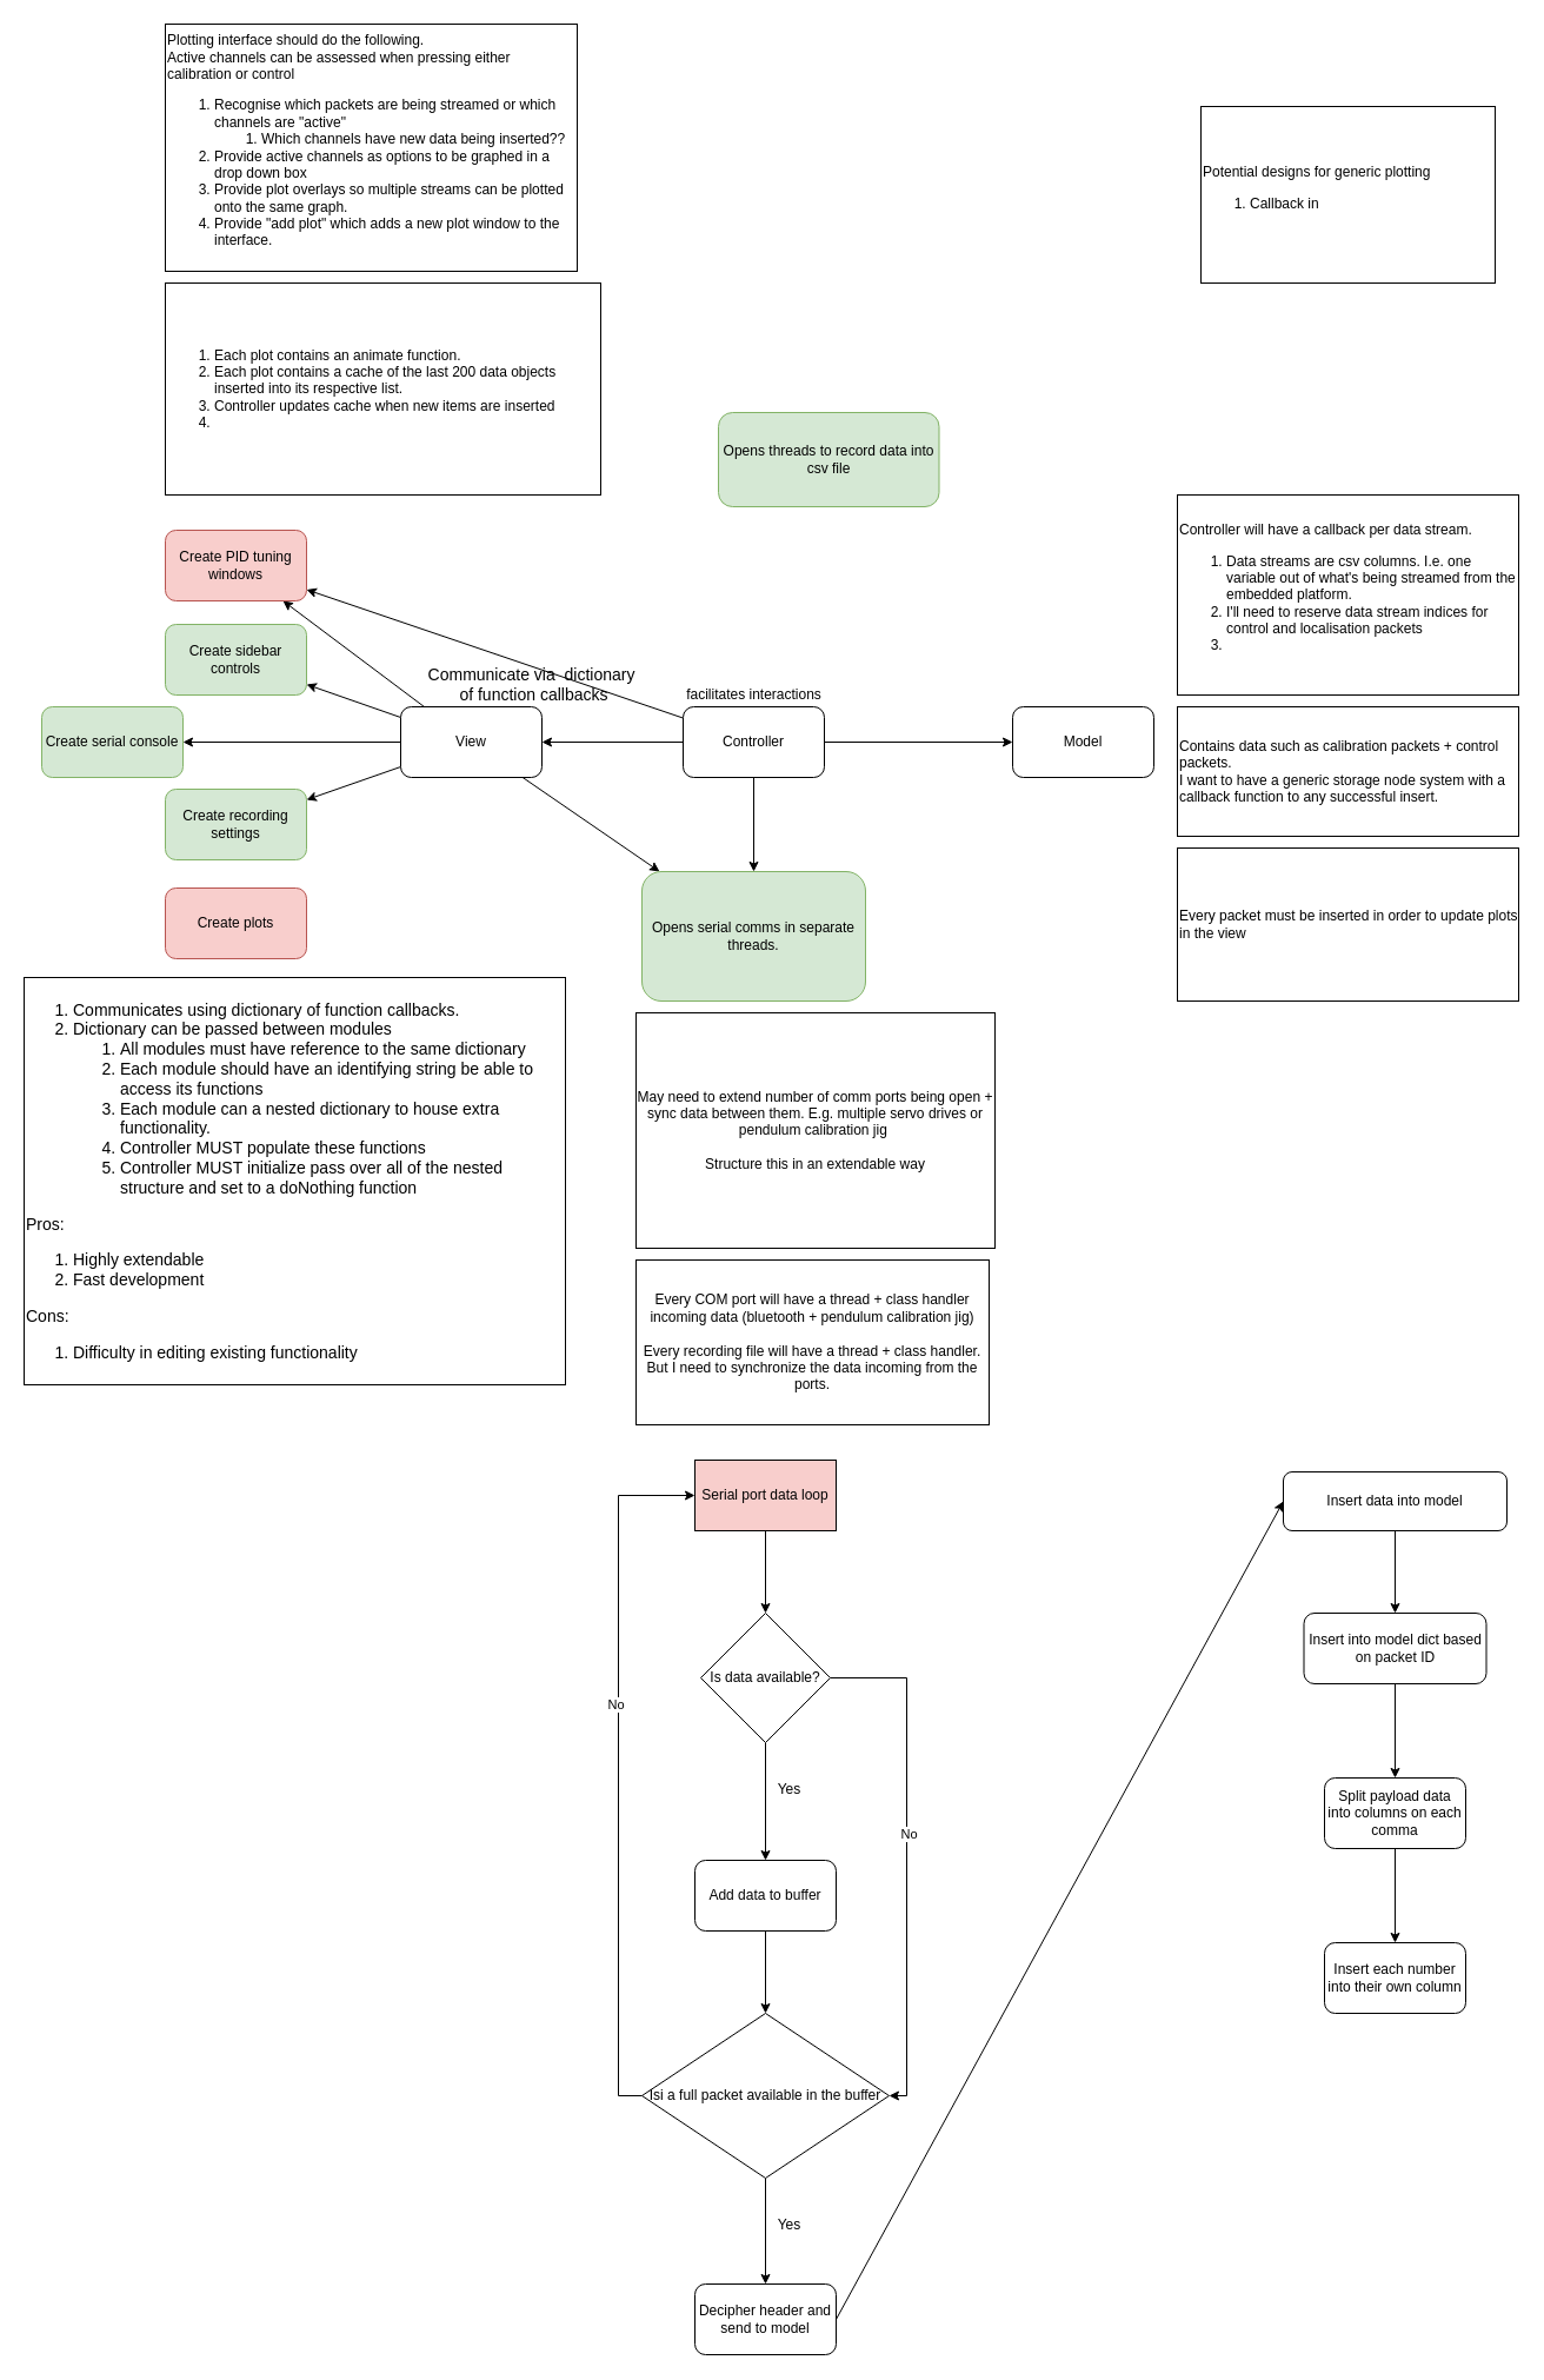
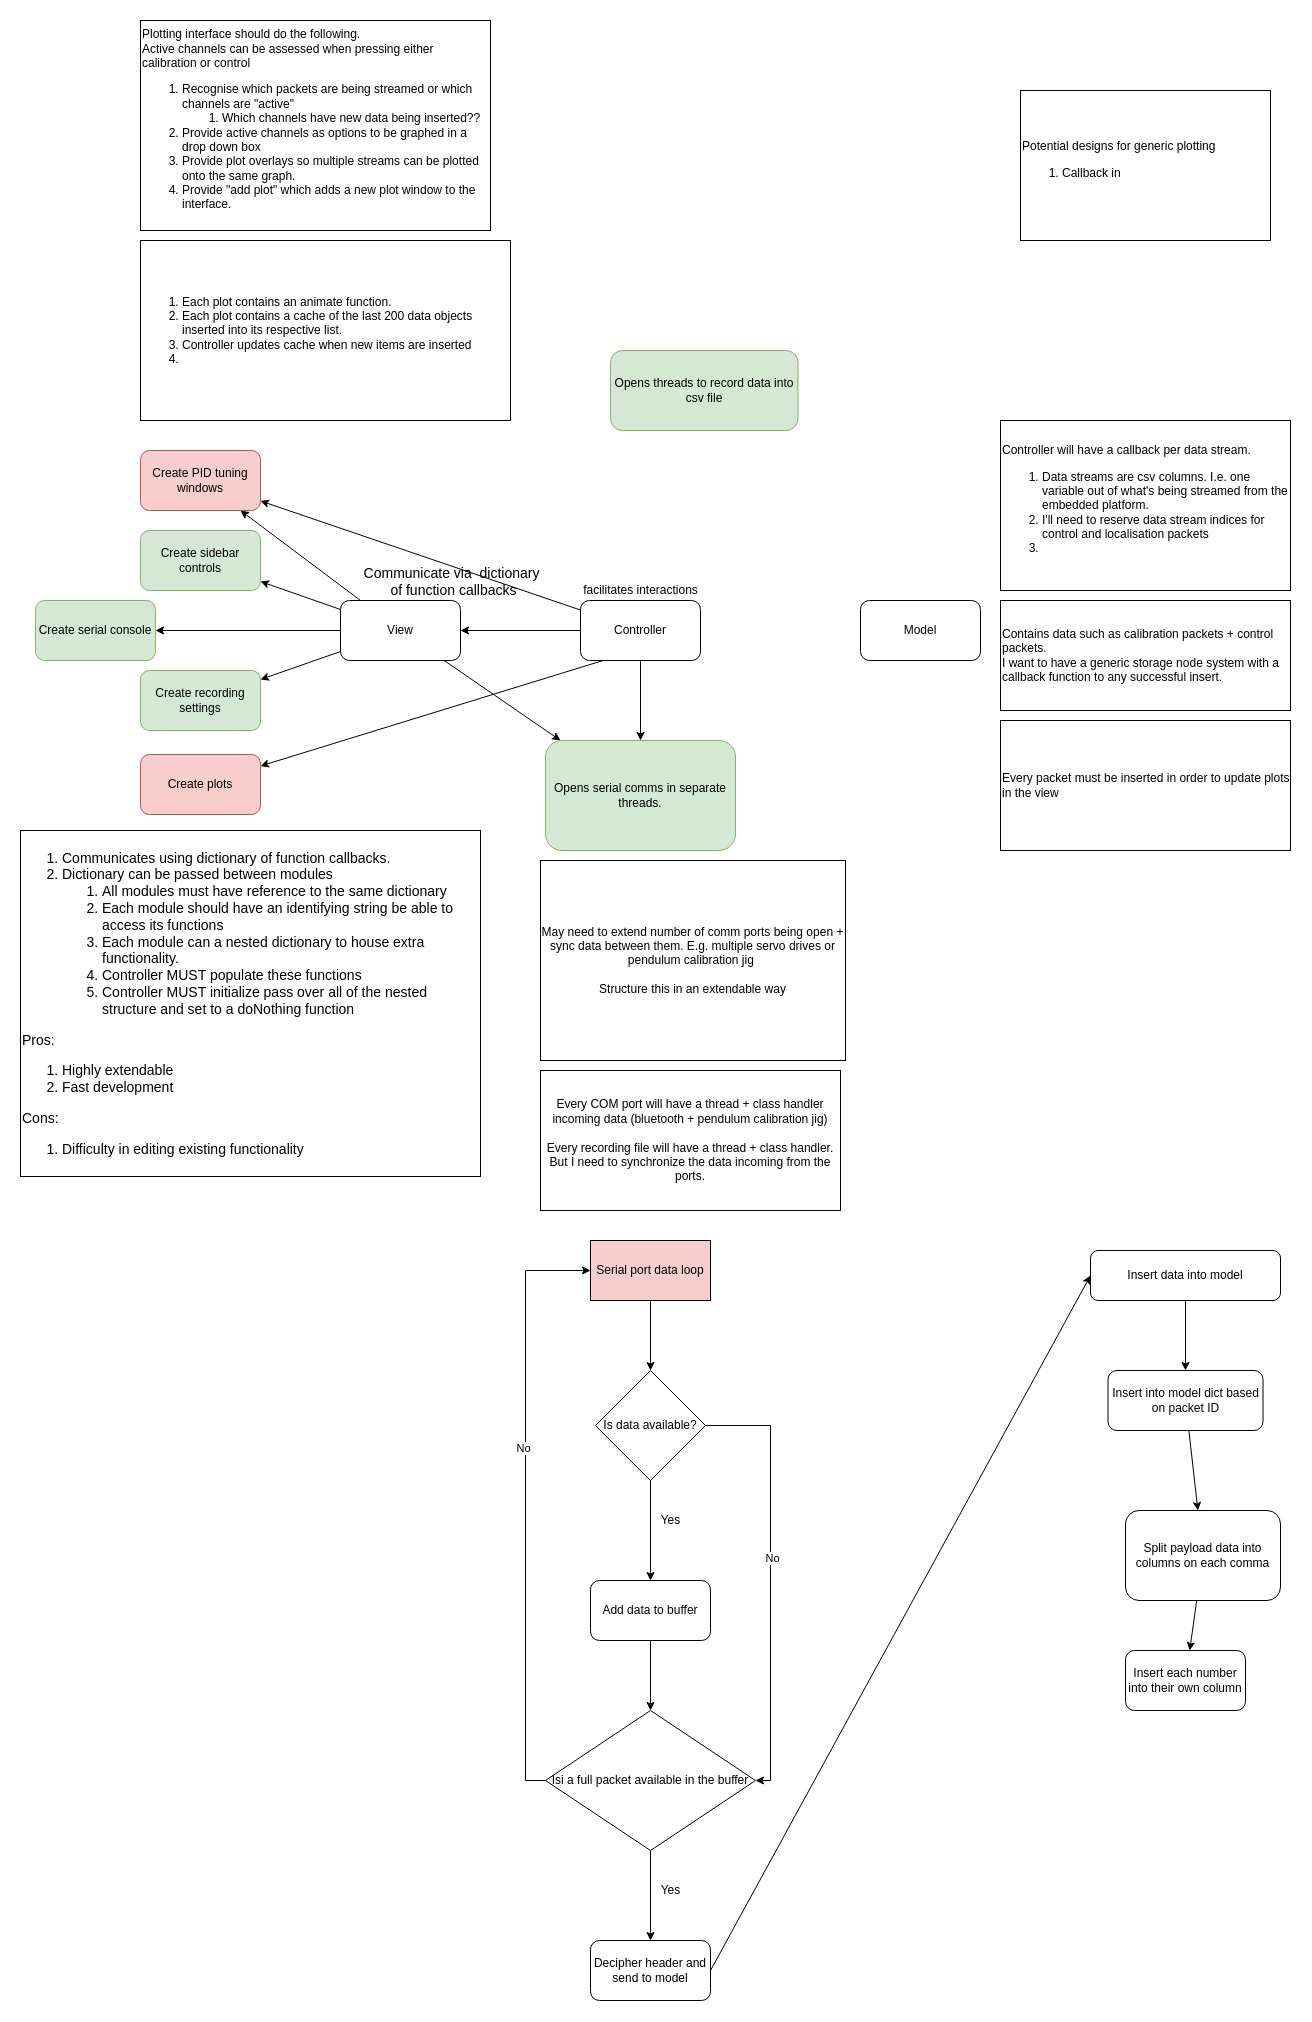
- <mxCell id="2" style="rounded=0;orthogonalLoop=1;jettySize=auto;html=1;exitX=1;exitY=0.5;exitDx=0;exitDy=0;entryX=0;entryY=0.5;entryDx=0;entryDy=0;" parent="1" source="7" target="14" edge="1"><mxGeometry relative="1" as="geometry" /></mxCell>
+ <mxCell id="2" style="rounded=0;orthogonalLoop=1;jettySize=auto;html=1;exitX=1;exitY=0.5;exitDx=0;exitDy=0;" parent="1" source="7" target="19" edge="1"><mxGeometry relative="1" as="geometry" /></mxCell>
- <mxCell id="53" value="Split payload data into columns on each comma" style="whiteSpace=wrap;html=1;rounded=1;" vertex="1" parent="1"><mxGeometry x="1125" y="1510" width="120" height="60" as="geometry" /></mxCell>
+ <mxCell id="53" value="Split payload data into columns on each comma" style="whiteSpace=wrap;html=1;rounded=1;" vertex="1" parent="1"><mxGeometry x="1125" y="1510" width="155" height="90" as="geometry" /></mxCell>
